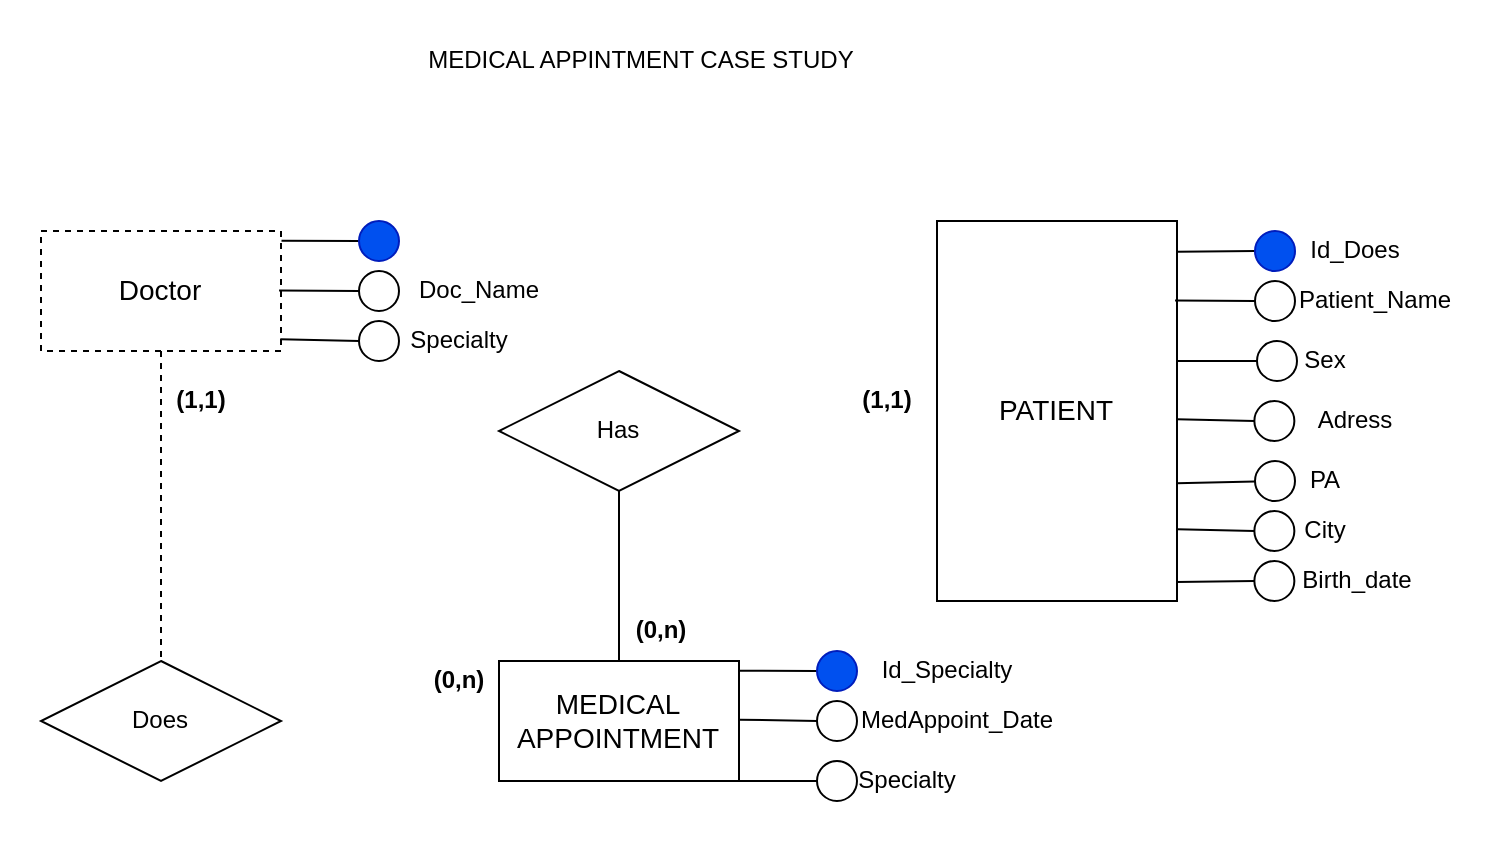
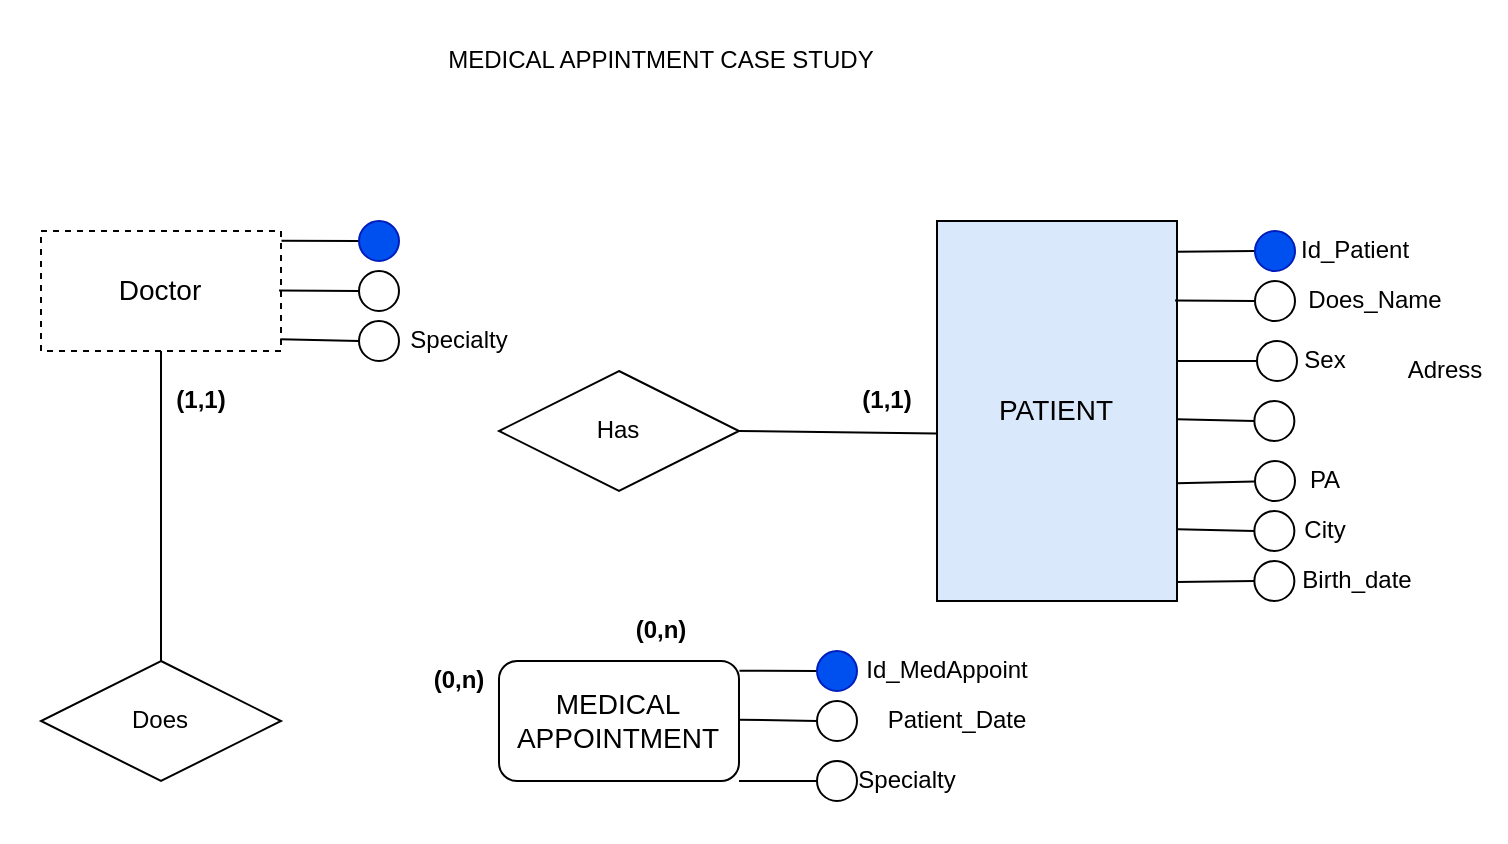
- <mxCell id="53" value="MEDICAL APPINTMENT CASE STUDY" style="text;html=1;align=center;verticalAlign=middle;resizable=0;points=[];autosize=1;strokeColor=none;fillColor=none;" parent="1" vertex="1"><mxGeometry x="205" y="20" width="230" height="20" as="geometry" /></mxCell>
+ <mxCell id="53" value="MEDICAL APPINTMENT CASE STUDY" style="text;html=1;align=center;verticalAlign=middle;resizable=0;points=[];autosize=1;strokeColor=none;fillColor=none;" parent="1" vertex="1"><mxGeometry x="215" y="20" width="230" height="20" as="geometry" /></mxCell>
- <mxCell id="20" value="Id_Does" style="text;html=1;align=center;verticalAlign=middle;resizable=0;points=[];autosize=1;strokeColor=none;fillColor=none;" parent="1" vertex="1"><mxGeometry x="642" y="115" width="70" height="20" as="geometry" /></mxCell>
+ <mxCell id="20" value="Id_Patient" style="text;html=1;align=center;verticalAlign=middle;resizable=0;points=[];autosize=1;strokeColor=none;fillColor=none;" parent="1" vertex="1"><mxGeometry x="642" y="115" width="70" height="20" as="geometry" /></mxCell>
- <mxCell id="10" value="Doc_Name" style="text;html=1;align=center;verticalAlign=middle;resizable=0;points=[];autosize=1;strokeColor=none;fillColor=none;" parent="1" vertex="1"><mxGeometry x="199" y="135" width="80" height="20" as="geometry" /></mxCell>
- <mxCell id="21" value="Patient_Name" style="text;html=1;align=center;verticalAlign=middle;resizable=0;points=[];autosize=1;strokeColor=none;fillColor=none;" parent="1" vertex="1"><mxGeometry x="642" y="140" width="90" height="20" as="geometry" /></mxCell>
+ <mxCell id="21" value="Does_Name" style="text;html=1;align=center;verticalAlign=middle;resizable=0;points=[];autosize=1;strokeColor=none;fillColor=none;" parent="1" vertex="1"><mxGeometry x="642" y="140" width="90" height="20" as="geometry" /></mxCell>
- <mxCell id="12" value="&lt;span style=&quot;font-size: 14px&quot;&gt;PATIENT&lt;/span&gt;" style="rounded=0;whiteSpace=wrap;html=1;" parent="1" vertex="1"><mxGeometry x="468" y="110" width="120" height="190" as="geometry" /></mxCell>
+ <mxCell id="12" value="&lt;span style=&quot;font-size: 14px&quot;&gt;PATIENT&lt;/span&gt;" style="rounded=0;whiteSpace=wrap;html=1;fillColor=#dae8fc;" parent="1" vertex="1"><mxGeometry x="468" y="110" width="120" height="190" as="geometry" /></mxCell>
- <mxCell id="37" value="Adress" style="text;html=1;align=center;verticalAlign=middle;resizable=0;points=[];autosize=1;strokeColor=none;fillColor=none;" parent="1" vertex="1"><mxGeometry x="651.68" y="200" width="50" height="20" as="geometry" /></mxCell>
+ <mxCell id="37" value="Adress" style="text;html=1;align=center;verticalAlign=middle;resizable=0;points=[];autosize=1;strokeColor=none;fillColor=none;" parent="1" vertex="1"><mxGeometry x="696.68" y="175" width="50" height="20" as="geometry" /></mxCell>
+ <mxCell id="47" value="" style="endArrow=none;html=1;rounded=0;entryX=1;entryY=0.5;entryDx=0;entryDy=0;exitX=-0.003;exitY=0.559;exitDx=0;exitDy=0;exitPerimeter=0;" parent="1" source="12" target="45" edge="1"><mxGeometry relative="1" as="geometry"><mxPoint x="90" y="185" as="sourcePoint" /><mxPoint x="90" y="340" as="targetPoint" /></mxGeometry></mxCell>
- <mxCell id="46" value="" style="endArrow=none;html=1;rounded=0;exitX=0.5;exitY=1;exitDx=0;exitDy=0;entryX=0.5;entryY=0;entryDx=0;entryDy=0;dashed=1;" parent="1" source="2" target="44" edge="1"><mxGeometry relative="1" as="geometry"><mxPoint x="10" y="280" as="sourcePoint" /><mxPoint x="170" y="280" as="targetPoint" /></mxGeometry></mxCell>
+ <mxCell id="46" value="" style="endArrow=none;html=1;rounded=0;exitX=0.5;exitY=1;exitDx=0;exitDy=0;entryX=0.5;entryY=0;entryDx=0;entryDy=0;" parent="1" source="2" target="44" edge="1"><mxGeometry relative="1" as="geometry"><mxPoint x="10" y="280" as="sourcePoint" /><mxPoint x="170" y="280" as="targetPoint" /></mxGeometry></mxCell>
- <mxCell id="48" value="" style="endArrow=none;html=1;rounded=0;exitX=0.5;exitY=1;exitDx=0;exitDy=0;entryX=0.5;entryY=0;entryDx=0;entryDy=0;" parent="1" source="45" target="23" edge="1"><mxGeometry relative="1" as="geometry"><mxPoint x="560.6" y="196.07" as="sourcePoint" /><mxPoint x="499" y="200" as="targetPoint" /></mxGeometry></mxCell>
- <mxCell id="29" value="&lt;span style=&quot;text-align: left&quot;&gt;Id_Specialty&lt;/span&gt;" style="text;html=1;align=center;verticalAlign=middle;resizable=0;points=[];autosize=1;strokeColor=none;fillColor=none;" parent="1" vertex="1"><mxGeometry x="423" y="325" width="100" height="20" as="geometry" /></mxCell>
+ <mxCell id="29" value="&lt;span style=&quot;text-align: left&quot;&gt;Id_MedAppoint&lt;/span&gt;" style="text;html=1;align=center;verticalAlign=middle;resizable=0;points=[];autosize=1;strokeColor=none;fillColor=none;" parent="1" vertex="1"><mxGeometry x="423" y="325" width="100" height="20" as="geometry" /></mxCell>
- <mxCell id="23" value="&lt;span style=&quot;font-size: 14px&quot;&gt;MEDICAL APPOINTMENT&lt;/span&gt;" style="rounded=0;whiteSpace=wrap;html=1;" parent="1" vertex="1"><mxGeometry x="249" y="330" width="120" height="60" as="geometry" /></mxCell>
+ <mxCell id="23" value="&lt;span style=&quot;font-size: 14px&quot;&gt;MEDICAL APPOINTMENT&lt;/span&gt;" style="whiteSpace=wrap;html=1;rounded=1;" parent="1" vertex="1"><mxGeometry x="249" y="330" width="120" height="60" as="geometry" /></mxCell>
- <mxCell id="30" value="&lt;div style=&quot;text-align: left&quot;&gt;&lt;span&gt;MedAppoint_Date&lt;/span&gt;&lt;/div&gt;" style="text;html=1;align=center;verticalAlign=middle;resizable=0;points=[];autosize=1;strokeColor=none;fillColor=none;" parent="1" vertex="1"><mxGeometry x="423" y="350" width="110" height="20" as="geometry" /></mxCell>
+ <mxCell id="30" value="&lt;div style=&quot;text-align: left&quot;&gt;&lt;span&gt;Patient_Date&lt;/span&gt;&lt;/div&gt;" style="text;html=1;align=center;verticalAlign=middle;resizable=0;points=[];autosize=1;strokeColor=none;fillColor=none;" parent="1" vertex="1"><mxGeometry x="423" y="350" width="110" height="20" as="geometry" /></mxCell>
